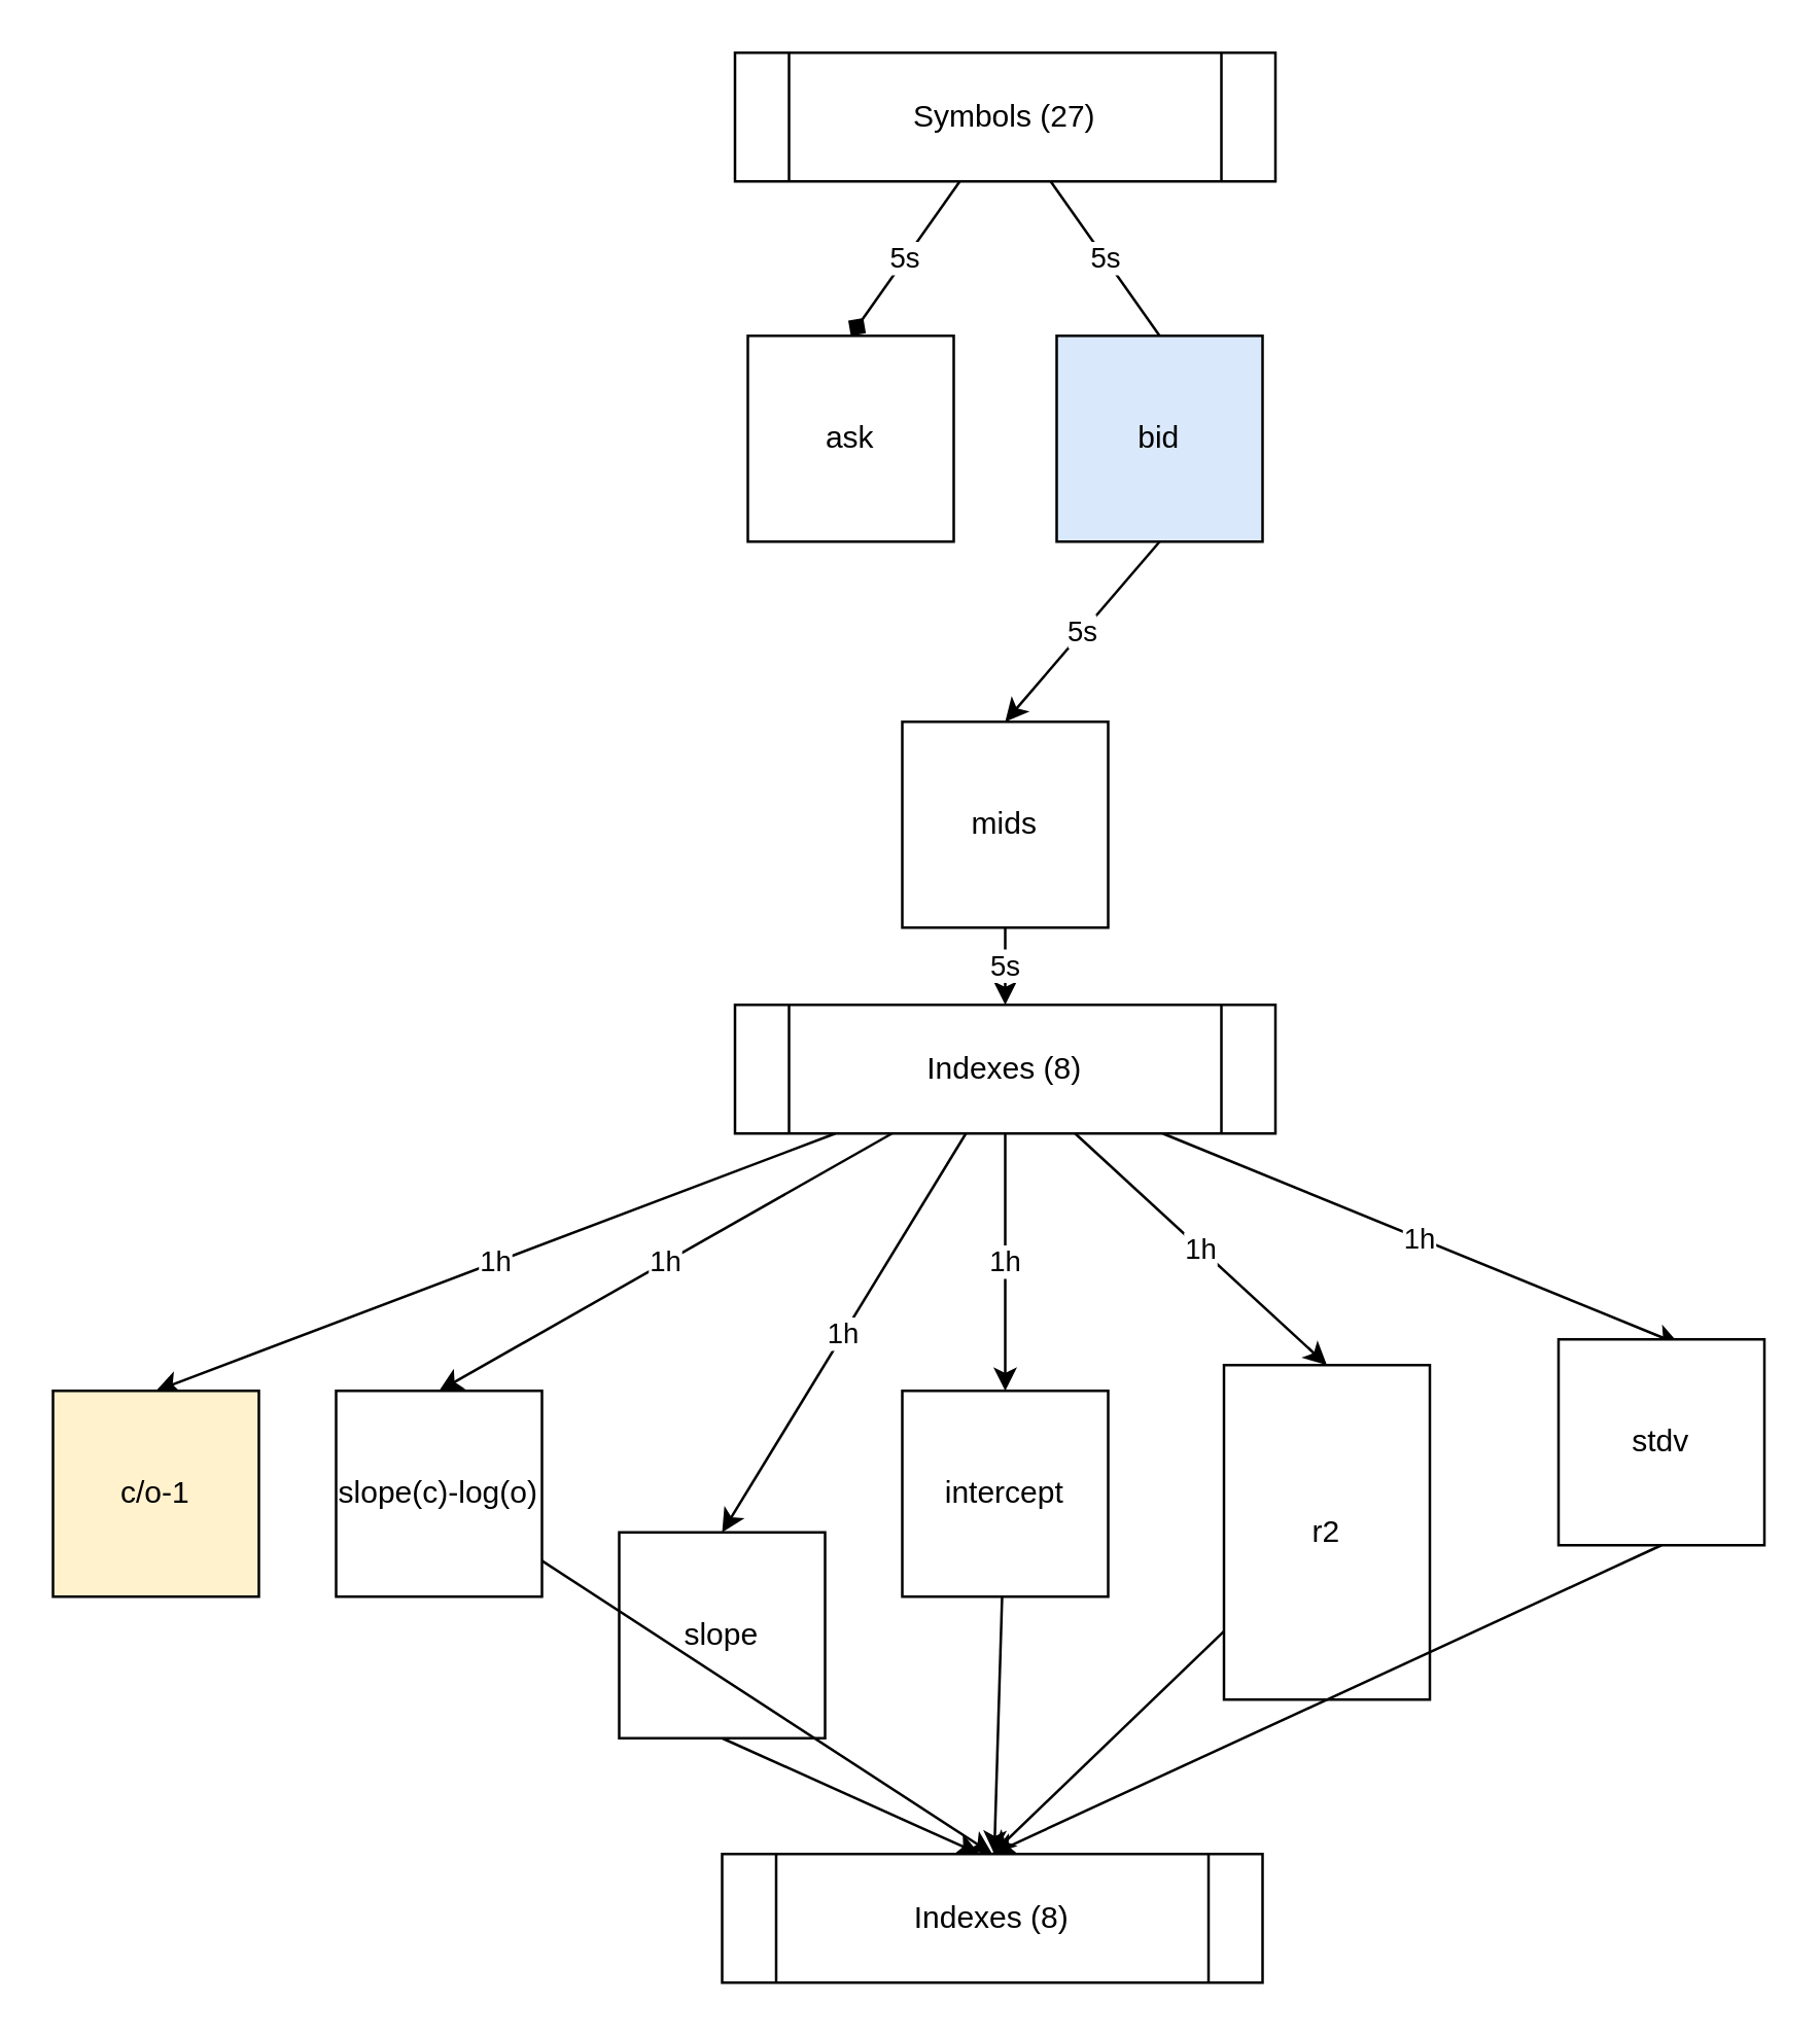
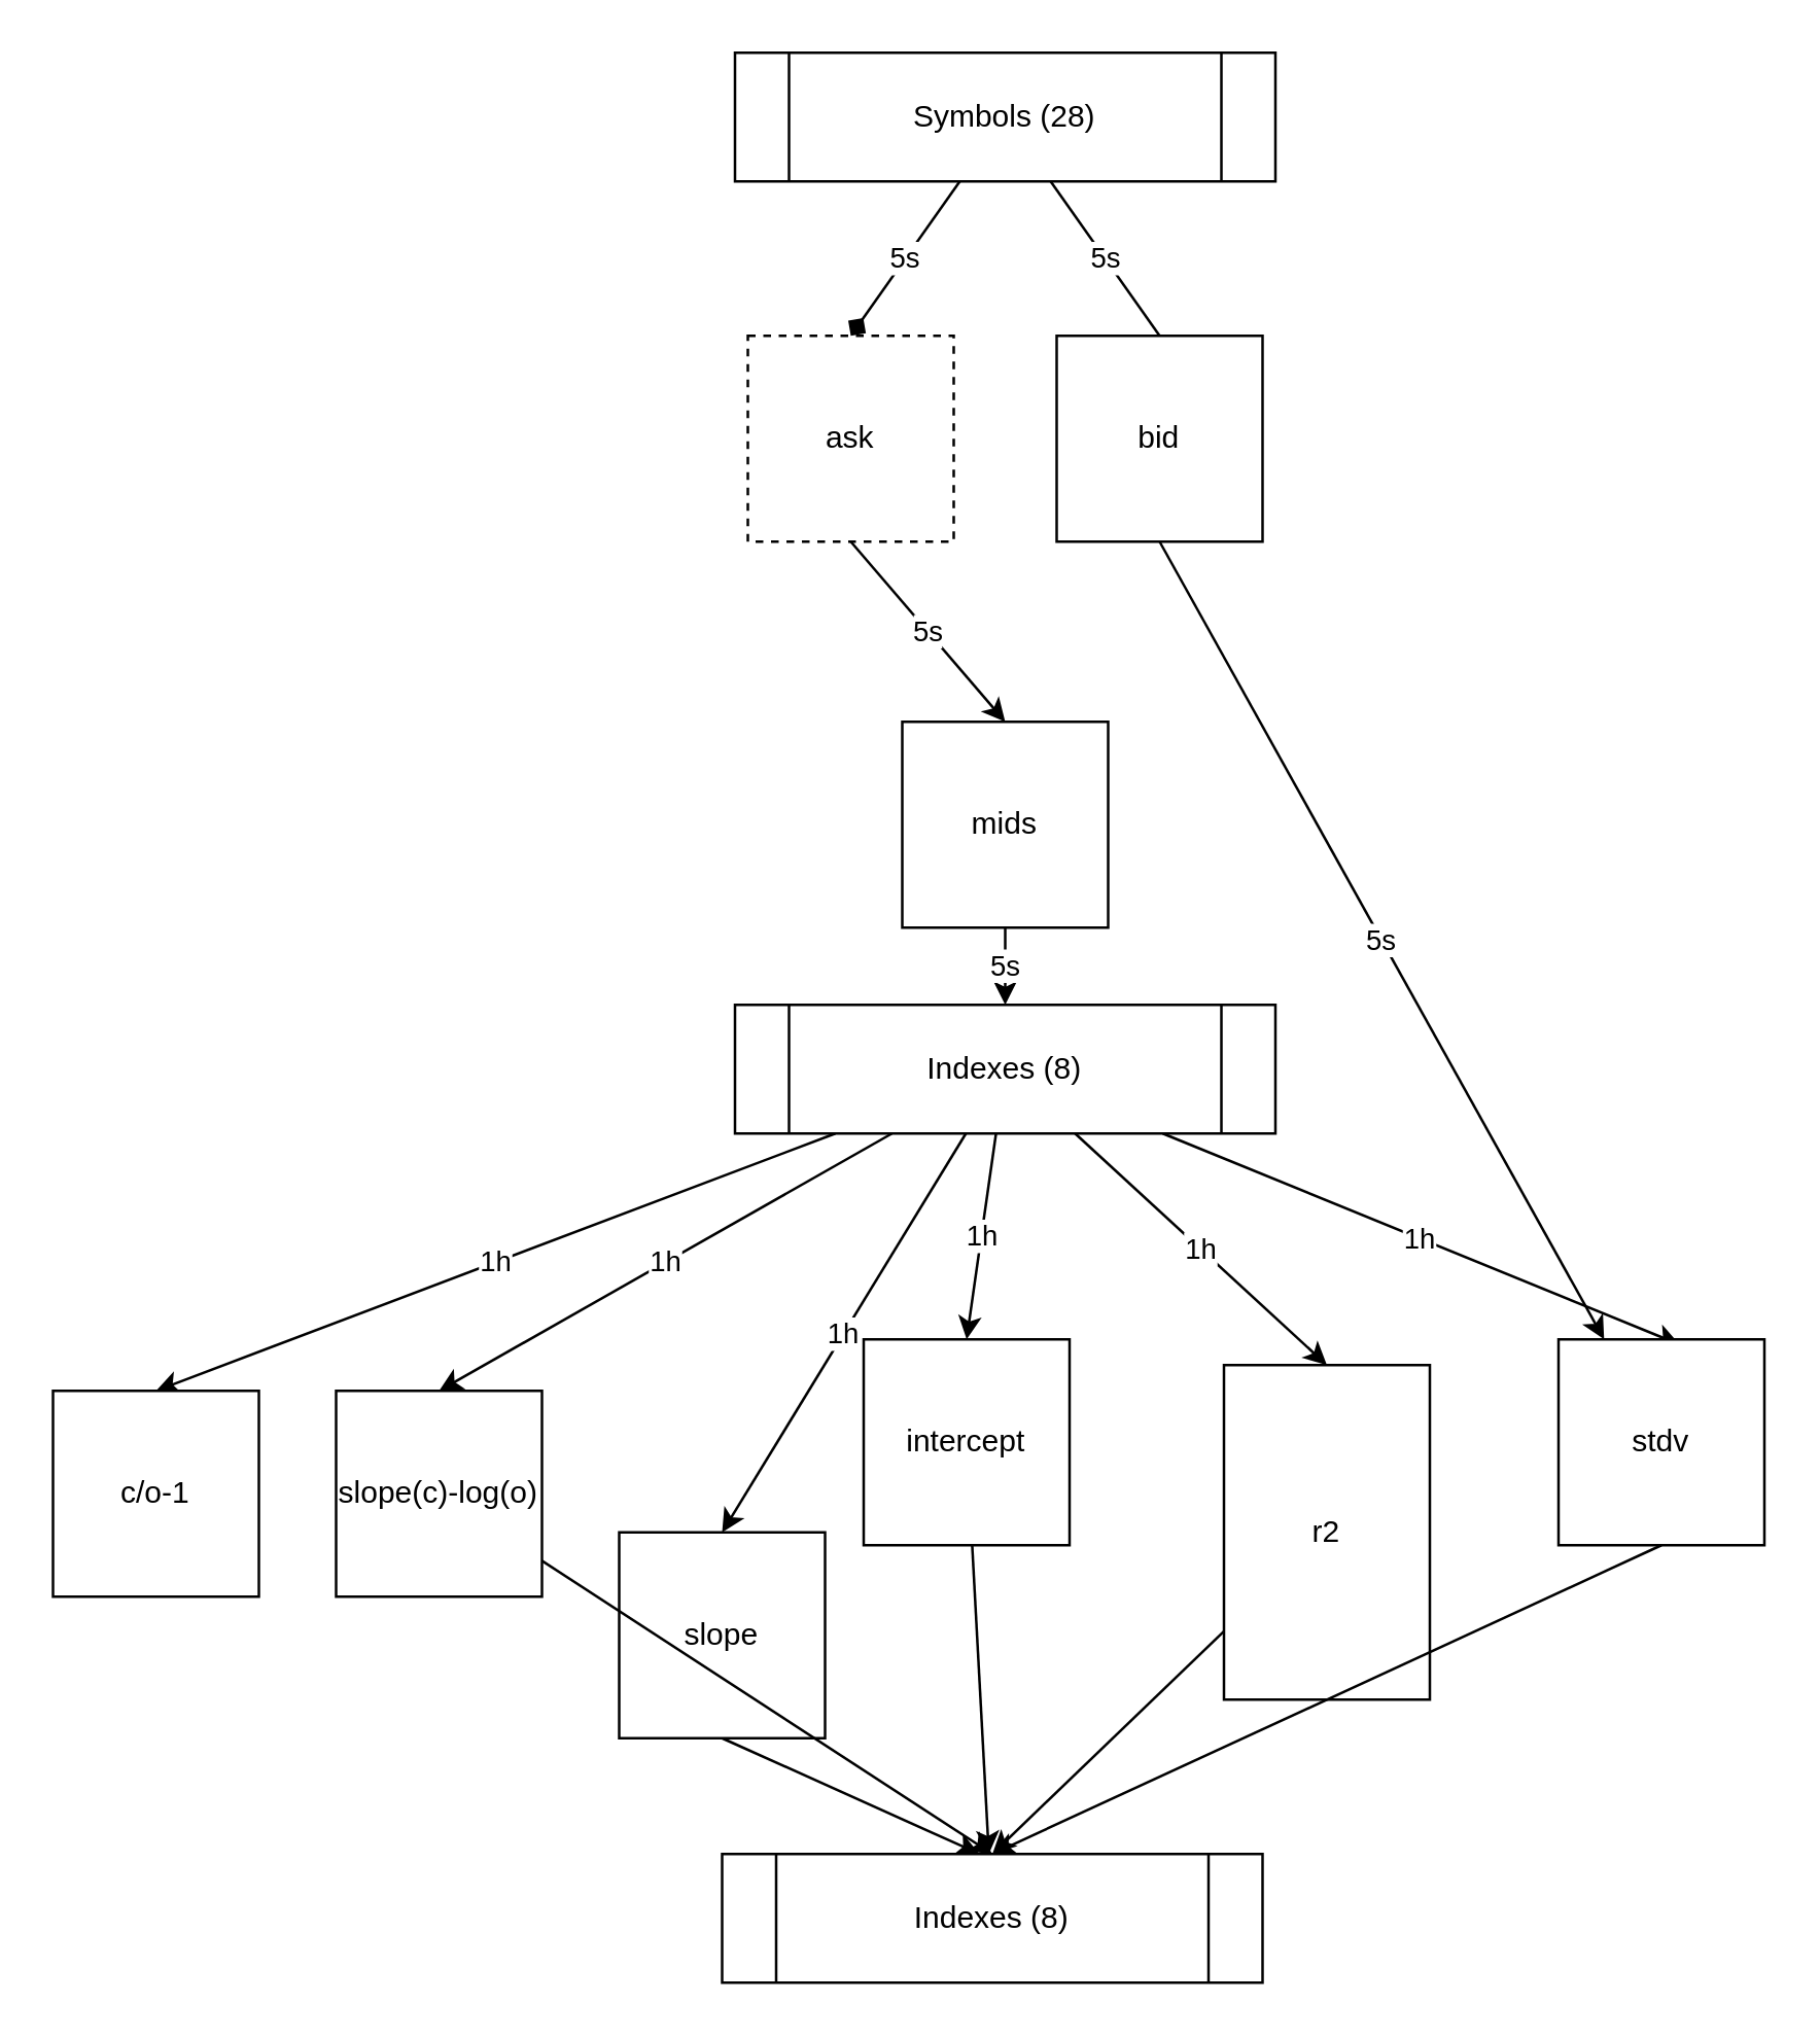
- <mxCell id="10" value="Symbols (27)" style="shape=process;whiteSpace=wrap;html=1;backgroundOutline=1;" parent="1" vertex="1"><mxGeometry x="285" y="20" width="210" height="50" as="geometry" /></mxCell>
+ <mxCell id="10" value="Symbols (28)" style="shape=process;whiteSpace=wrap;html=1;backgroundOutline=1;" parent="1" vertex="1"><mxGeometry x="285" y="20" width="210" height="50" as="geometry" /></mxCell>
- <mxCell id="3" value="ask" style="whiteSpace=wrap;html=1;aspect=fixed;" parent="1" vertex="1"><mxGeometry x="290" y="130" width="80" height="80" as="geometry" /></mxCell>
+ <mxCell id="3" value="ask" style="whiteSpace=wrap;html=1;aspect=fixed;dashed=1;" parent="1" vertex="1"><mxGeometry x="290" y="130" width="80" height="80" as="geometry" /></mxCell>
- <mxCell id="5" value="bid" style="whiteSpace=wrap;html=1;aspect=fixed;fillColor=#dae8fc;" parent="1" vertex="1"><mxGeometry x="410" y="130" width="80" height="80" as="geometry" /></mxCell>
+ <mxCell id="5" value="bid" style="whiteSpace=wrap;html=1;aspect=fixed;" parent="1" vertex="1"><mxGeometry x="410" y="130" width="80" height="80" as="geometry" /></mxCell>
+ <mxCell id="2" value="5s" style="edgeStyle=none;html=1;entryX=0.5;entryY=0;entryDx=0;entryDy=0;exitX=0.5;exitY=1;exitDx=0;exitDy=0;" parent="1" source="3" target="7" edge="1"><mxGeometry relative="1" as="geometry" /></mxCell>
- <mxCell id="4" value="5s" style="edgeStyle=none;html=1;exitX=0.5;exitY=1;exitDx=0;exitDy=0;entryX=0.5;entryY=0;entryDx=0;entryDy=0;" parent="1" source="5" target="7" edge="1"><mxGeometry relative="1" as="geometry" /></mxCell>
+ <mxCell id="4" value="5s" style="edgeStyle=none;html=1;exitX=0.5;exitY=1;exitDx=0;exitDy=0;" parent="1" source="5" target="28" edge="1"><mxGeometry relative="1" as="geometry" /></mxCell>
- <mxCell id="26" value="c/o-1" style="whiteSpace=wrap;html=1;aspect=fixed;fillColor=#fff2cc;" parent="1" vertex="1"><mxGeometry x="20" y="540" width="80" height="80" as="geometry" /></mxCell>
+ <mxCell id="26" value="c/o-1" style="whiteSpace=wrap;html=1;aspect=fixed;" parent="1" vertex="1"><mxGeometry x="20" y="540" width="80" height="80" as="geometry" /></mxCell>
- <mxCell id="21" value="intercept" style="whiteSpace=wrap;html=1;aspect=fixed;" parent="1" vertex="1"><mxGeometry x="350" y="540" width="80" height="80" as="geometry" /></mxCell>
+ <mxCell id="21" value="intercept" style="whiteSpace=wrap;html=1;aspect=fixed;" parent="1" vertex="1"><mxGeometry x="335" y="520" width="80" height="80" as="geometry" /></mxCell>
